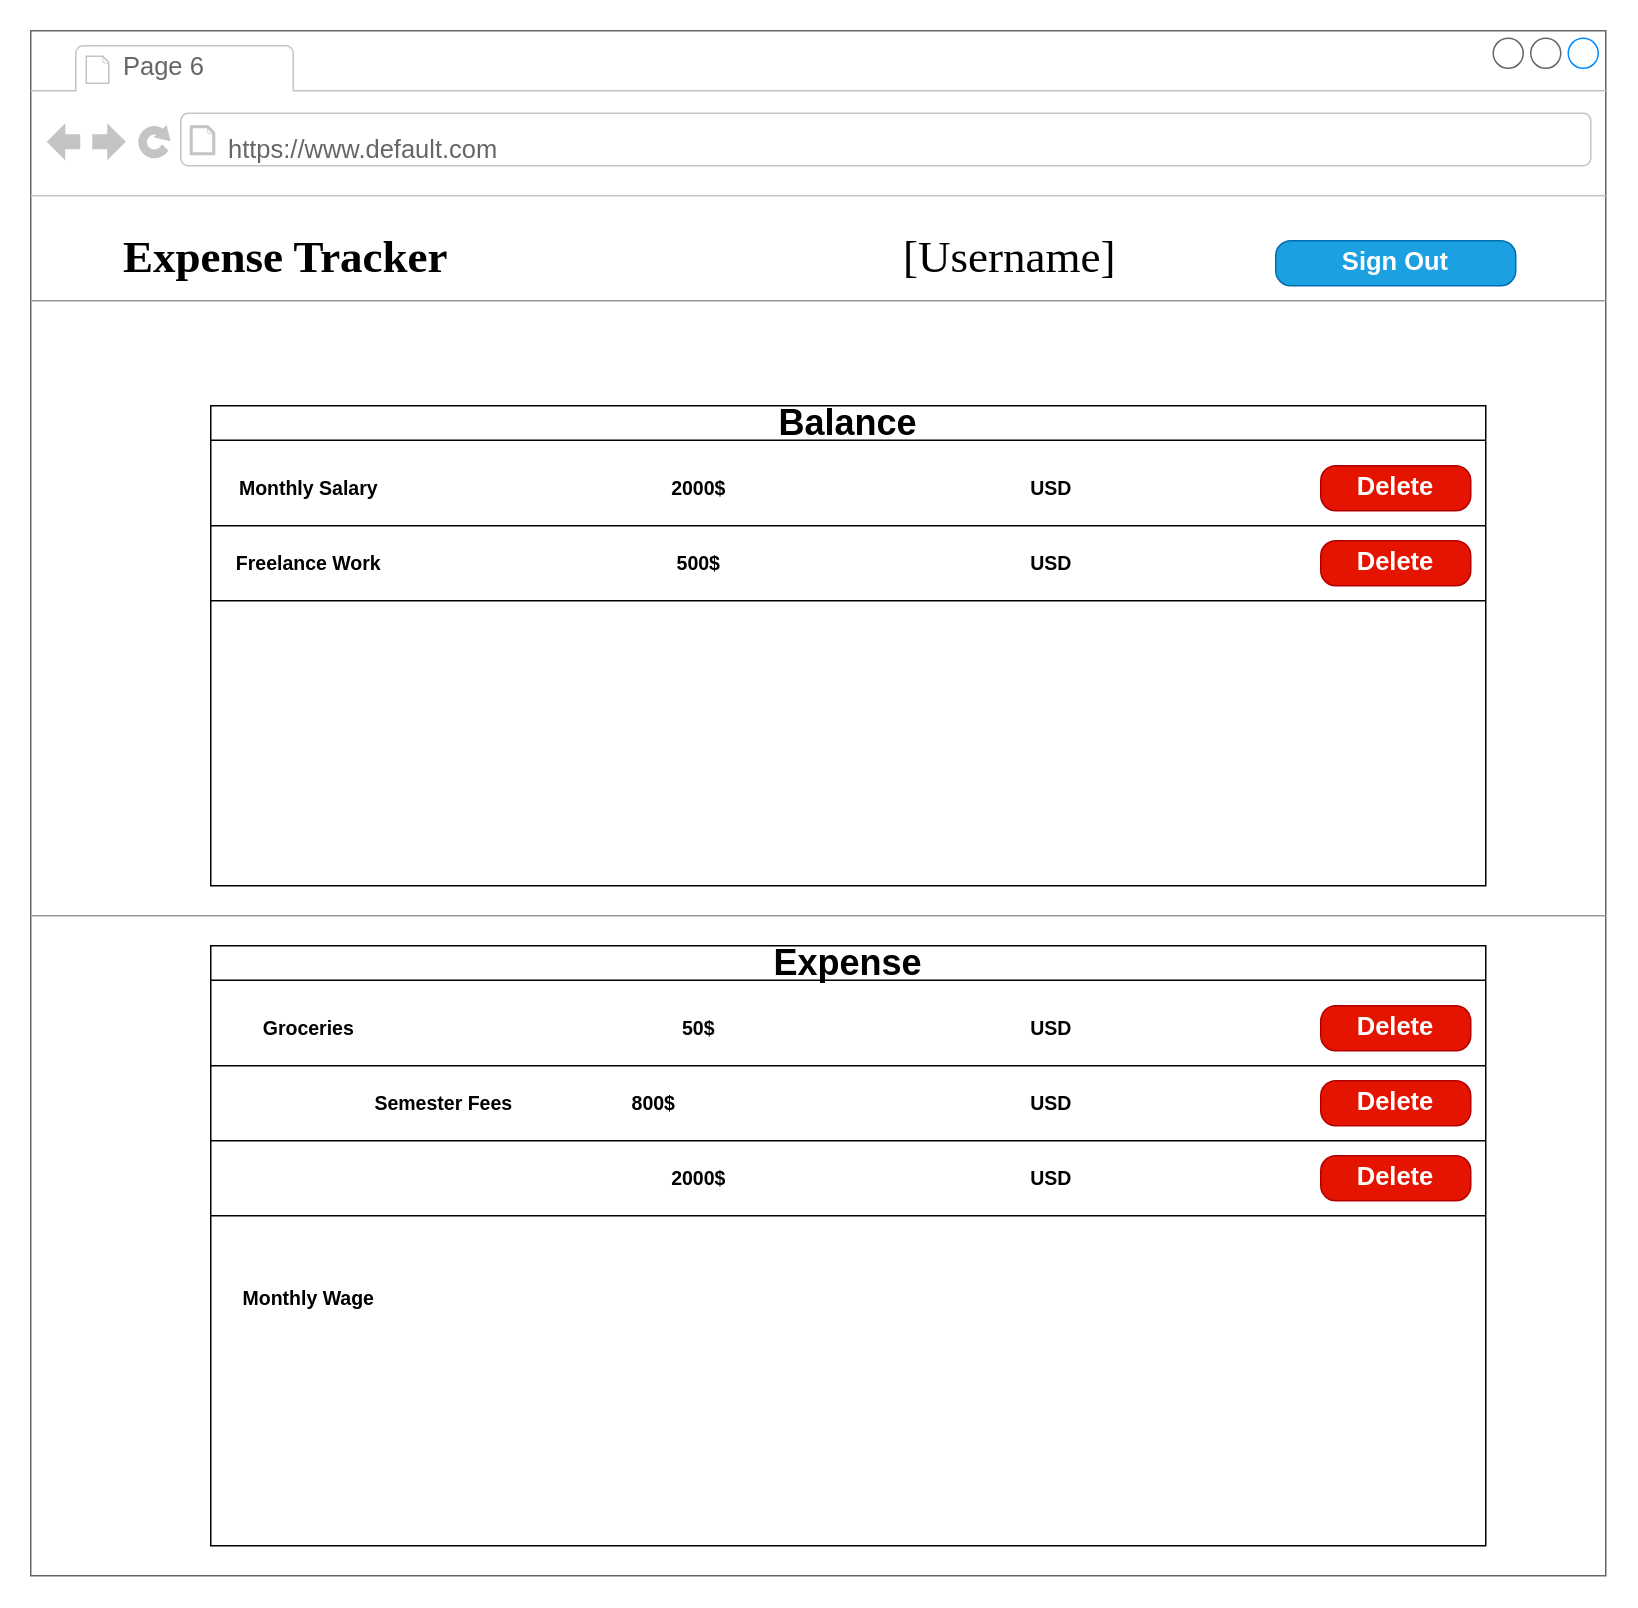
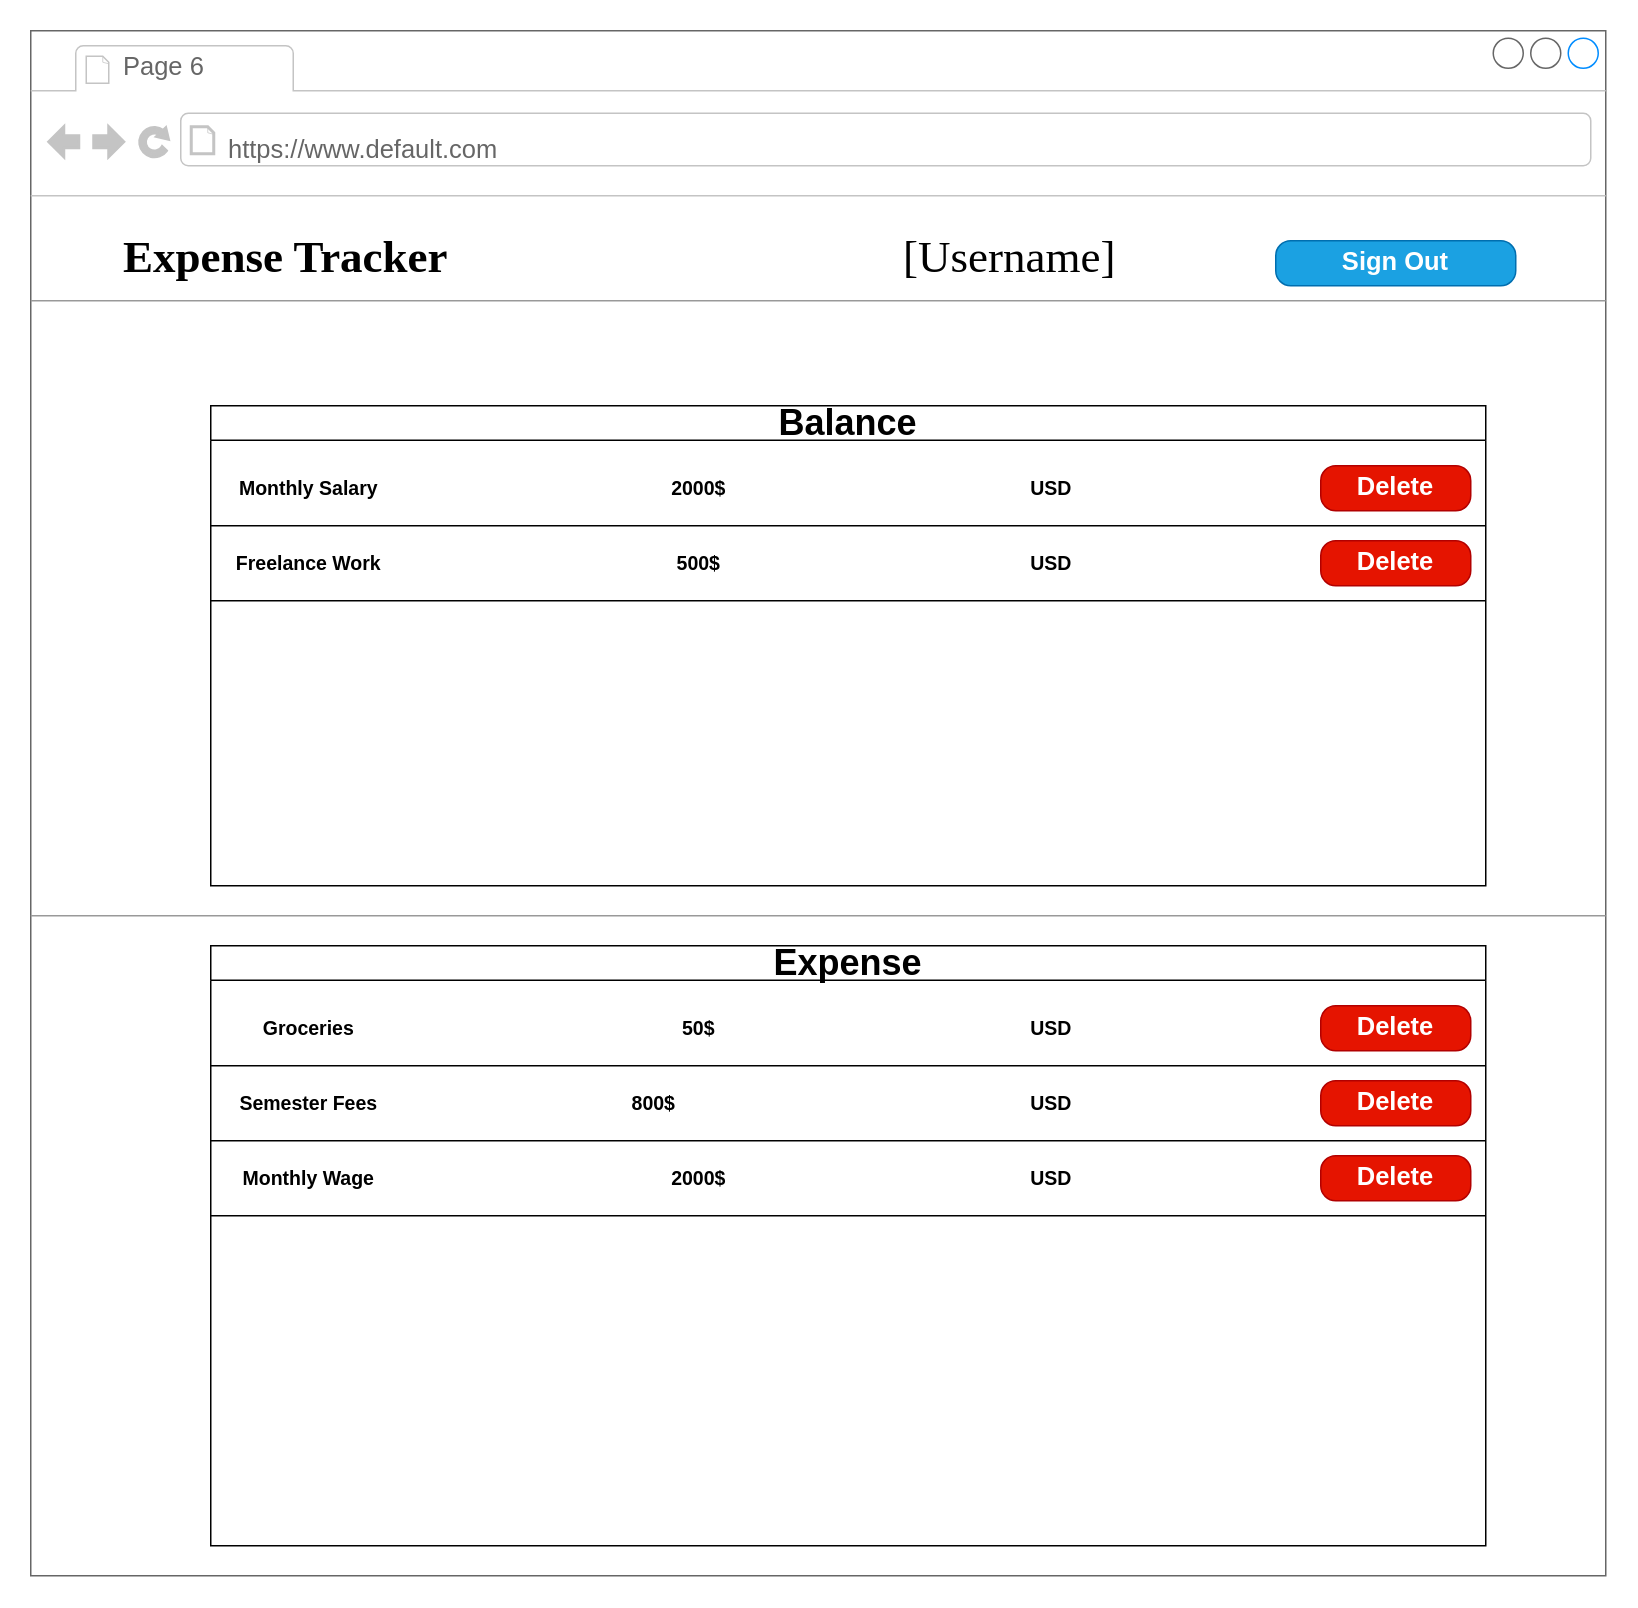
- <mxCell id="25" value="Semester Fees" style="text;html=1;align=center;verticalAlign=middle;resizable=0;points=[];autosize=1;strokeColor=none;fillColor=none;fontSize=13;fontStyle=1" vertex="1" parent="19"><mxGeometry x="100" y="90" width="110" height="30" as="geometry" /></mxCell>
+ <mxCell id="25" value="Semester Fees" style="text;html=1;align=center;verticalAlign=middle;resizable=0;points=[];autosize=1;strokeColor=none;fillColor=none;fontSize=13;fontStyle=1" vertex="1" parent="19"><mxGeometry x="10" y="90" width="110" height="30" as="geometry" /></mxCell>
- <mxCell id="30" value="Monthly Wage" style="text;html=1;align=center;verticalAlign=middle;resizable=0;points=[];autosize=1;strokeColor=none;fillColor=none;fontSize=13;fontStyle=1" vertex="1" parent="19"><mxGeometry x="10" y="220" width="110" height="30" as="geometry" /></mxCell>
+ <mxCell id="30" value="Monthly Wage" style="text;html=1;align=center;verticalAlign=middle;resizable=0;points=[];autosize=1;strokeColor=none;fillColor=none;fontSize=13;fontStyle=1" vertex="1" parent="19"><mxGeometry x="10" y="140" width="110" height="30" as="geometry" /></mxCell>
